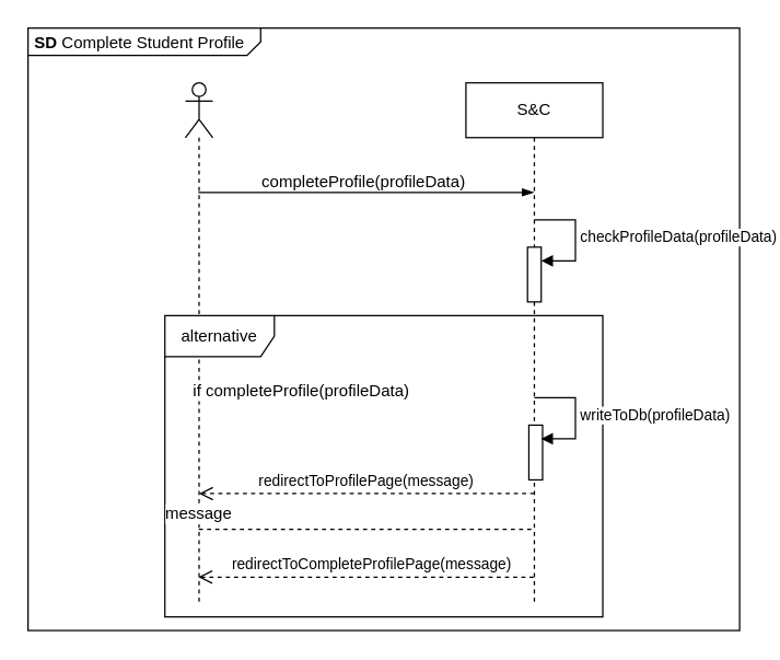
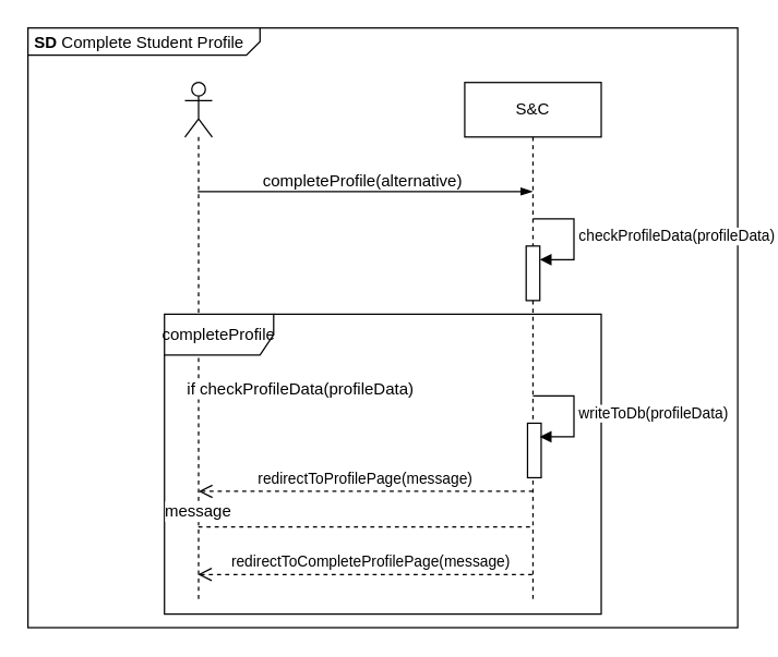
- <mxCell id="8" value="completeProfile(profileData)" style="text;html=1;align=center;verticalAlign=middle;resizable=0;points=[];autosize=1;strokeColor=none;fillColor=none;" vertex="1" parent="1"><mxGeometry x="180" y="118" width="170" height="30" as="geometry" /></mxCell>
+ <mxCell id="8" value="completeProfile(alternative)" style="text;html=1;align=center;verticalAlign=middle;resizable=0;points=[];autosize=1;strokeColor=none;fillColor=none;" vertex="1" parent="1"><mxGeometry x="180" y="118" width="170" height="30" as="geometry" /></mxCell>
- <mxCell id="10" value="alternative" style="shape=umlFrame;whiteSpace=wrap;html=1;pointerEvents=0;width=80;height=30;" vertex="1" parent="1"><mxGeometry x="120" y="230" width="320" height="220" as="geometry" /></mxCell>
+ <mxCell id="10" value="completeProfile" style="shape=umlFrame;whiteSpace=wrap;html=1;pointerEvents=0;width=80;height=30;" vertex="1" parent="1"><mxGeometry x="120" y="230" width="320" height="220" as="geometry" /></mxCell>
- <mxCell id="12" value="if completeProfile(profileData)" style="text;html=1;align=center;verticalAlign=middle;whiteSpace=wrap;rounded=0;labelBackgroundColor=default;" vertex="1" parent="1"><mxGeometry x="100" y="270" width="240" height="30" as="geometry" /></mxCell>
+ <mxCell id="12" value="if checkProfileData(profileData)" style="text;html=1;align=center;verticalAlign=middle;whiteSpace=wrap;rounded=0;labelBackgroundColor=default;" vertex="1" parent="1"><mxGeometry x="100" y="270" width="240" height="30" as="geometry" /></mxCell>
